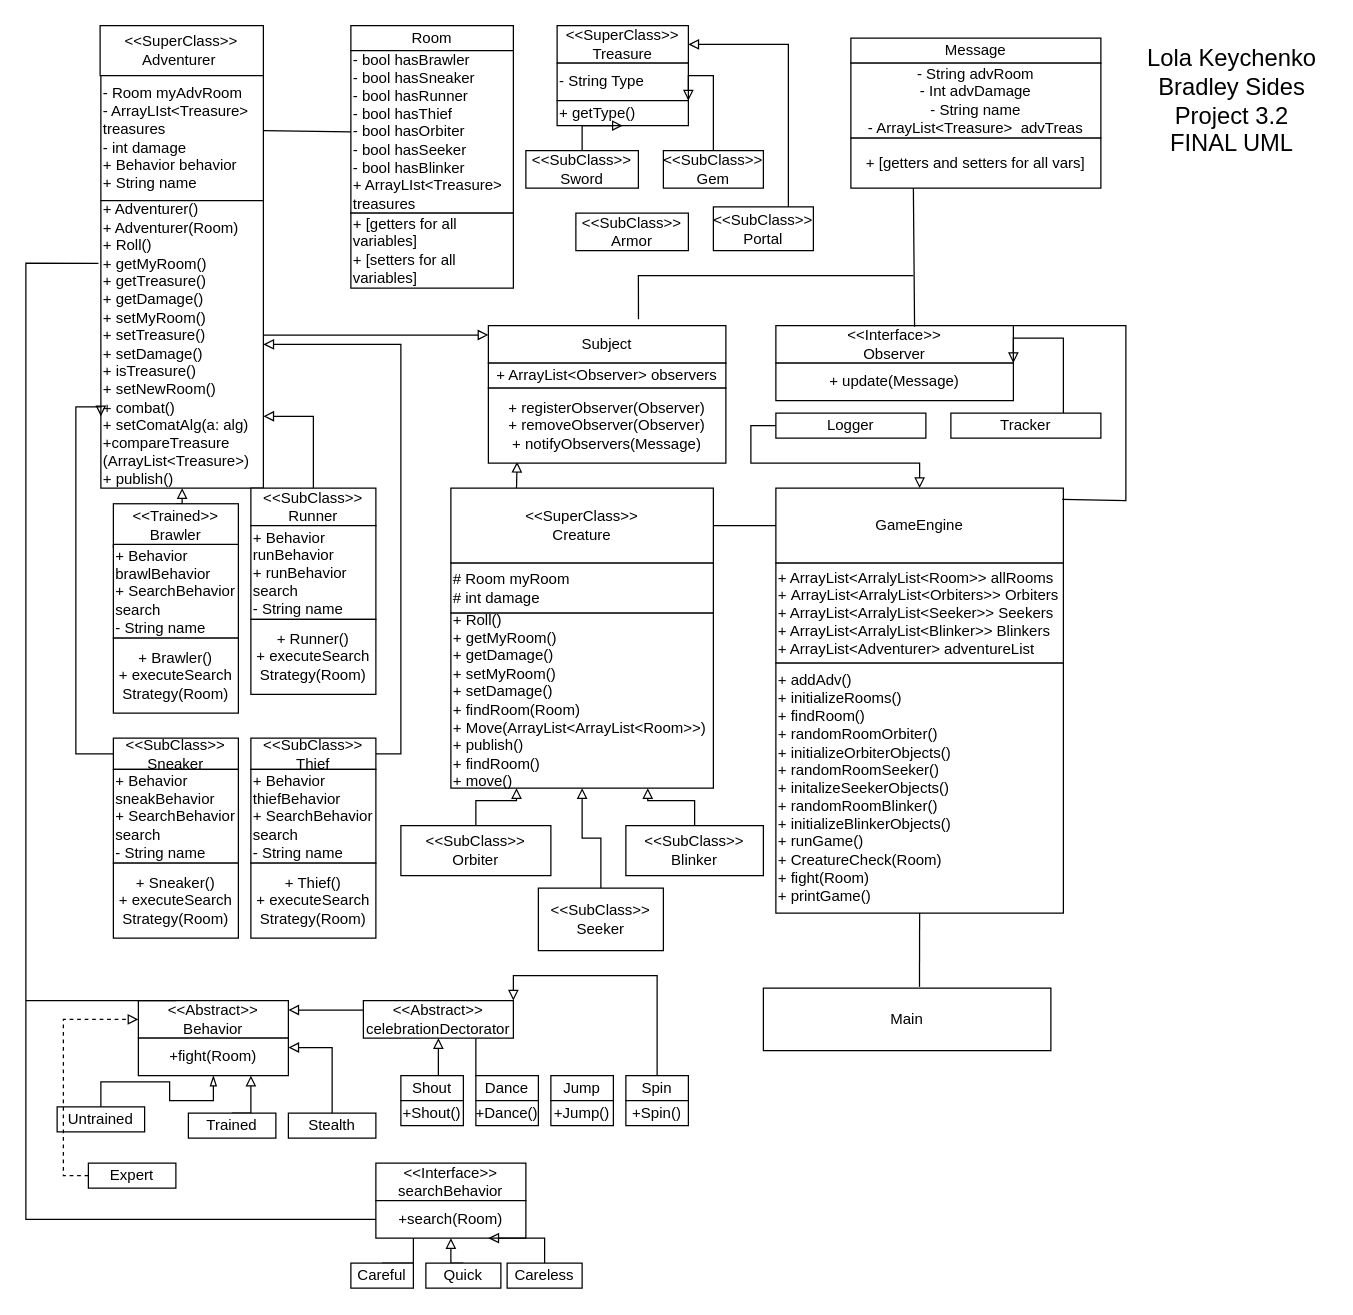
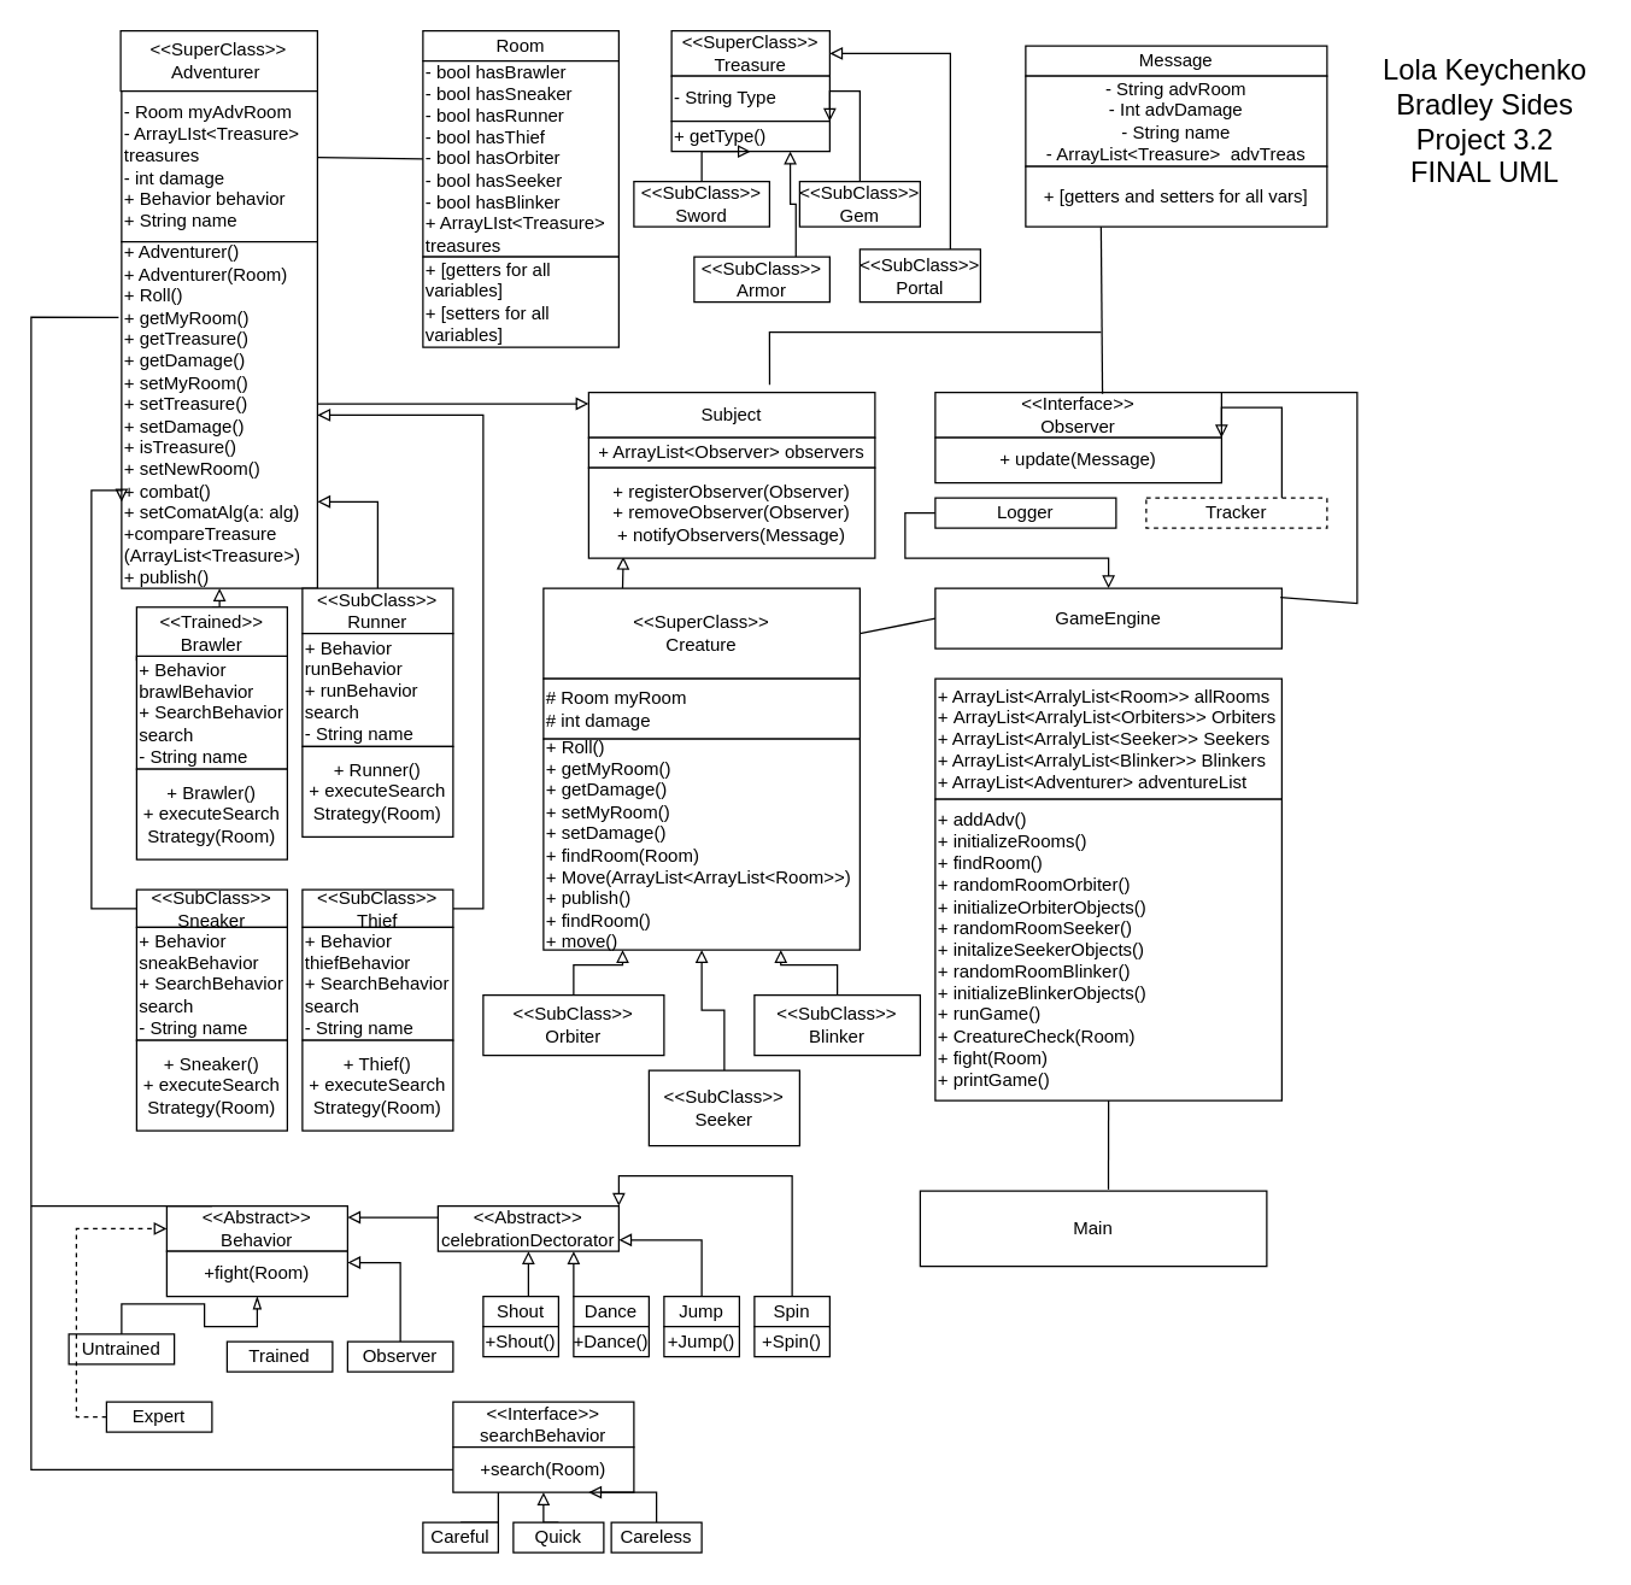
+ <mxCell id="64" style="edgeStyle=orthogonalEdgeStyle;rounded=0;orthogonalLoop=1;jettySize=auto;html=1;exitX=0.75;exitY=0;exitDx=0;exitDy=0;entryX=1;entryY=0.25;entryDx=0;entryDy=0;endArrow=block;endFill=0;" edge="1" parent="1" source="65" target="61"><mxGeometry relative="1" as="geometry" /></mxCell>
- <mxCell id="96" value="Tracker" style="rounded=0;whiteSpace=wrap;html=1;" vertex="1" parent="1"><mxGeometry x="760" y="330" width="120" height="20" as="geometry" /></mxCell>
+ <mxCell id="96" value="Tracker" style="rounded=0;whiteSpace=wrap;html=1;dashed=1;" vertex="1" parent="1"><mxGeometry x="760" y="330" width="120" height="20" as="geometry" /></mxCell>
- <mxCell id="74" value="GameEngine" style="rounded=0;whiteSpace=wrap;html=1;" vertex="1" parent="1"><mxGeometry x="620" y="390" width="230" height="60" as="geometry" /></mxCell>
+ <mxCell id="74" value="GameEngine" style="rounded=0;whiteSpace=wrap;html=1;" vertex="1" parent="1"><mxGeometry x="620" y="390" width="230" height="40" as="geometry" /></mxCell>
+ <mxCell id="40" style="edgeStyle=orthogonalEdgeStyle;rounded=0;orthogonalLoop=1;jettySize=auto;html=1;exitX=0.5;exitY=0;exitDx=0;exitDy=0;entryX=1;entryY=0.75;entryDx=0;entryDy=0;endArrow=block;endFill=0;" edge="1" parent="1" source="41" target="33"><mxGeometry relative="1" as="geometry" /></mxCell>
- <mxCell id="37" style="edgeStyle=orthogonalEdgeStyle;rounded=0;orthogonalLoop=1;jettySize=auto;html=1;exitX=0.5;exitY=0;exitDx=0;exitDy=0;entryX=0.75;entryY=1;entryDx=0;entryDy=0;endArrow=none;endFill=0;" edge="1" parent="1" source="38" target="33"><mxGeometry relative="1" as="geometry" /></mxCell>
+ <mxCell id="37" style="edgeStyle=orthogonalEdgeStyle;rounded=0;orthogonalLoop=1;jettySize=auto;html=1;exitX=0.5;exitY=0;exitDx=0;exitDy=0;entryX=0.75;entryY=1;entryDx=0;entryDy=0;endArrow=block;endFill=0;" edge="1" parent="1" source="38" target="33"><mxGeometry relative="1" as="geometry" /></mxCell>
- <mxCell id="26" style="edgeStyle=orthogonalEdgeStyle;rounded=0;orthogonalLoop=1;jettySize=auto;html=1;exitX=0.5;exitY=0;exitDx=0;exitDy=0;entryX=0.75;entryY=1;entryDx=0;entryDy=0;endArrow=block;endFill=0;" edge="1" parent="1" source="27" target="23"><mxGeometry relative="1" as="geometry" /></mxCell>
- <mxCell id="29" value="Stealth" style="rounded=0;whiteSpace=wrap;html=1;" vertex="1" parent="1"><mxGeometry x="230" y="890" width="70" height="20" as="geometry" /></mxCell>
+ <mxCell id="29" value="Observer" style="rounded=0;whiteSpace=wrap;html=1;" vertex="1" parent="1"><mxGeometry x="230" y="890" width="70" height="20" as="geometry" /></mxCell>
